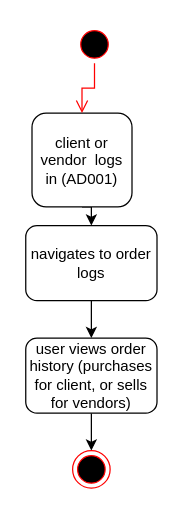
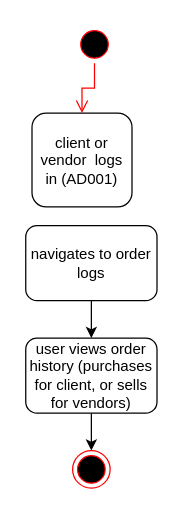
- <mxCell id="2" style="edgeStyle=orthogonalEdgeStyle;rounded=0;orthogonalLoop=1;jettySize=auto;html=1;exitX=0.5;exitY=1;exitDx=0;exitDy=0;entryX=0.5;entryY=0;entryDx=0;entryDy=0;" edge="1" parent="1" source="3" target="5"><mxGeometry relative="1" as="geometry" /></mxCell>
